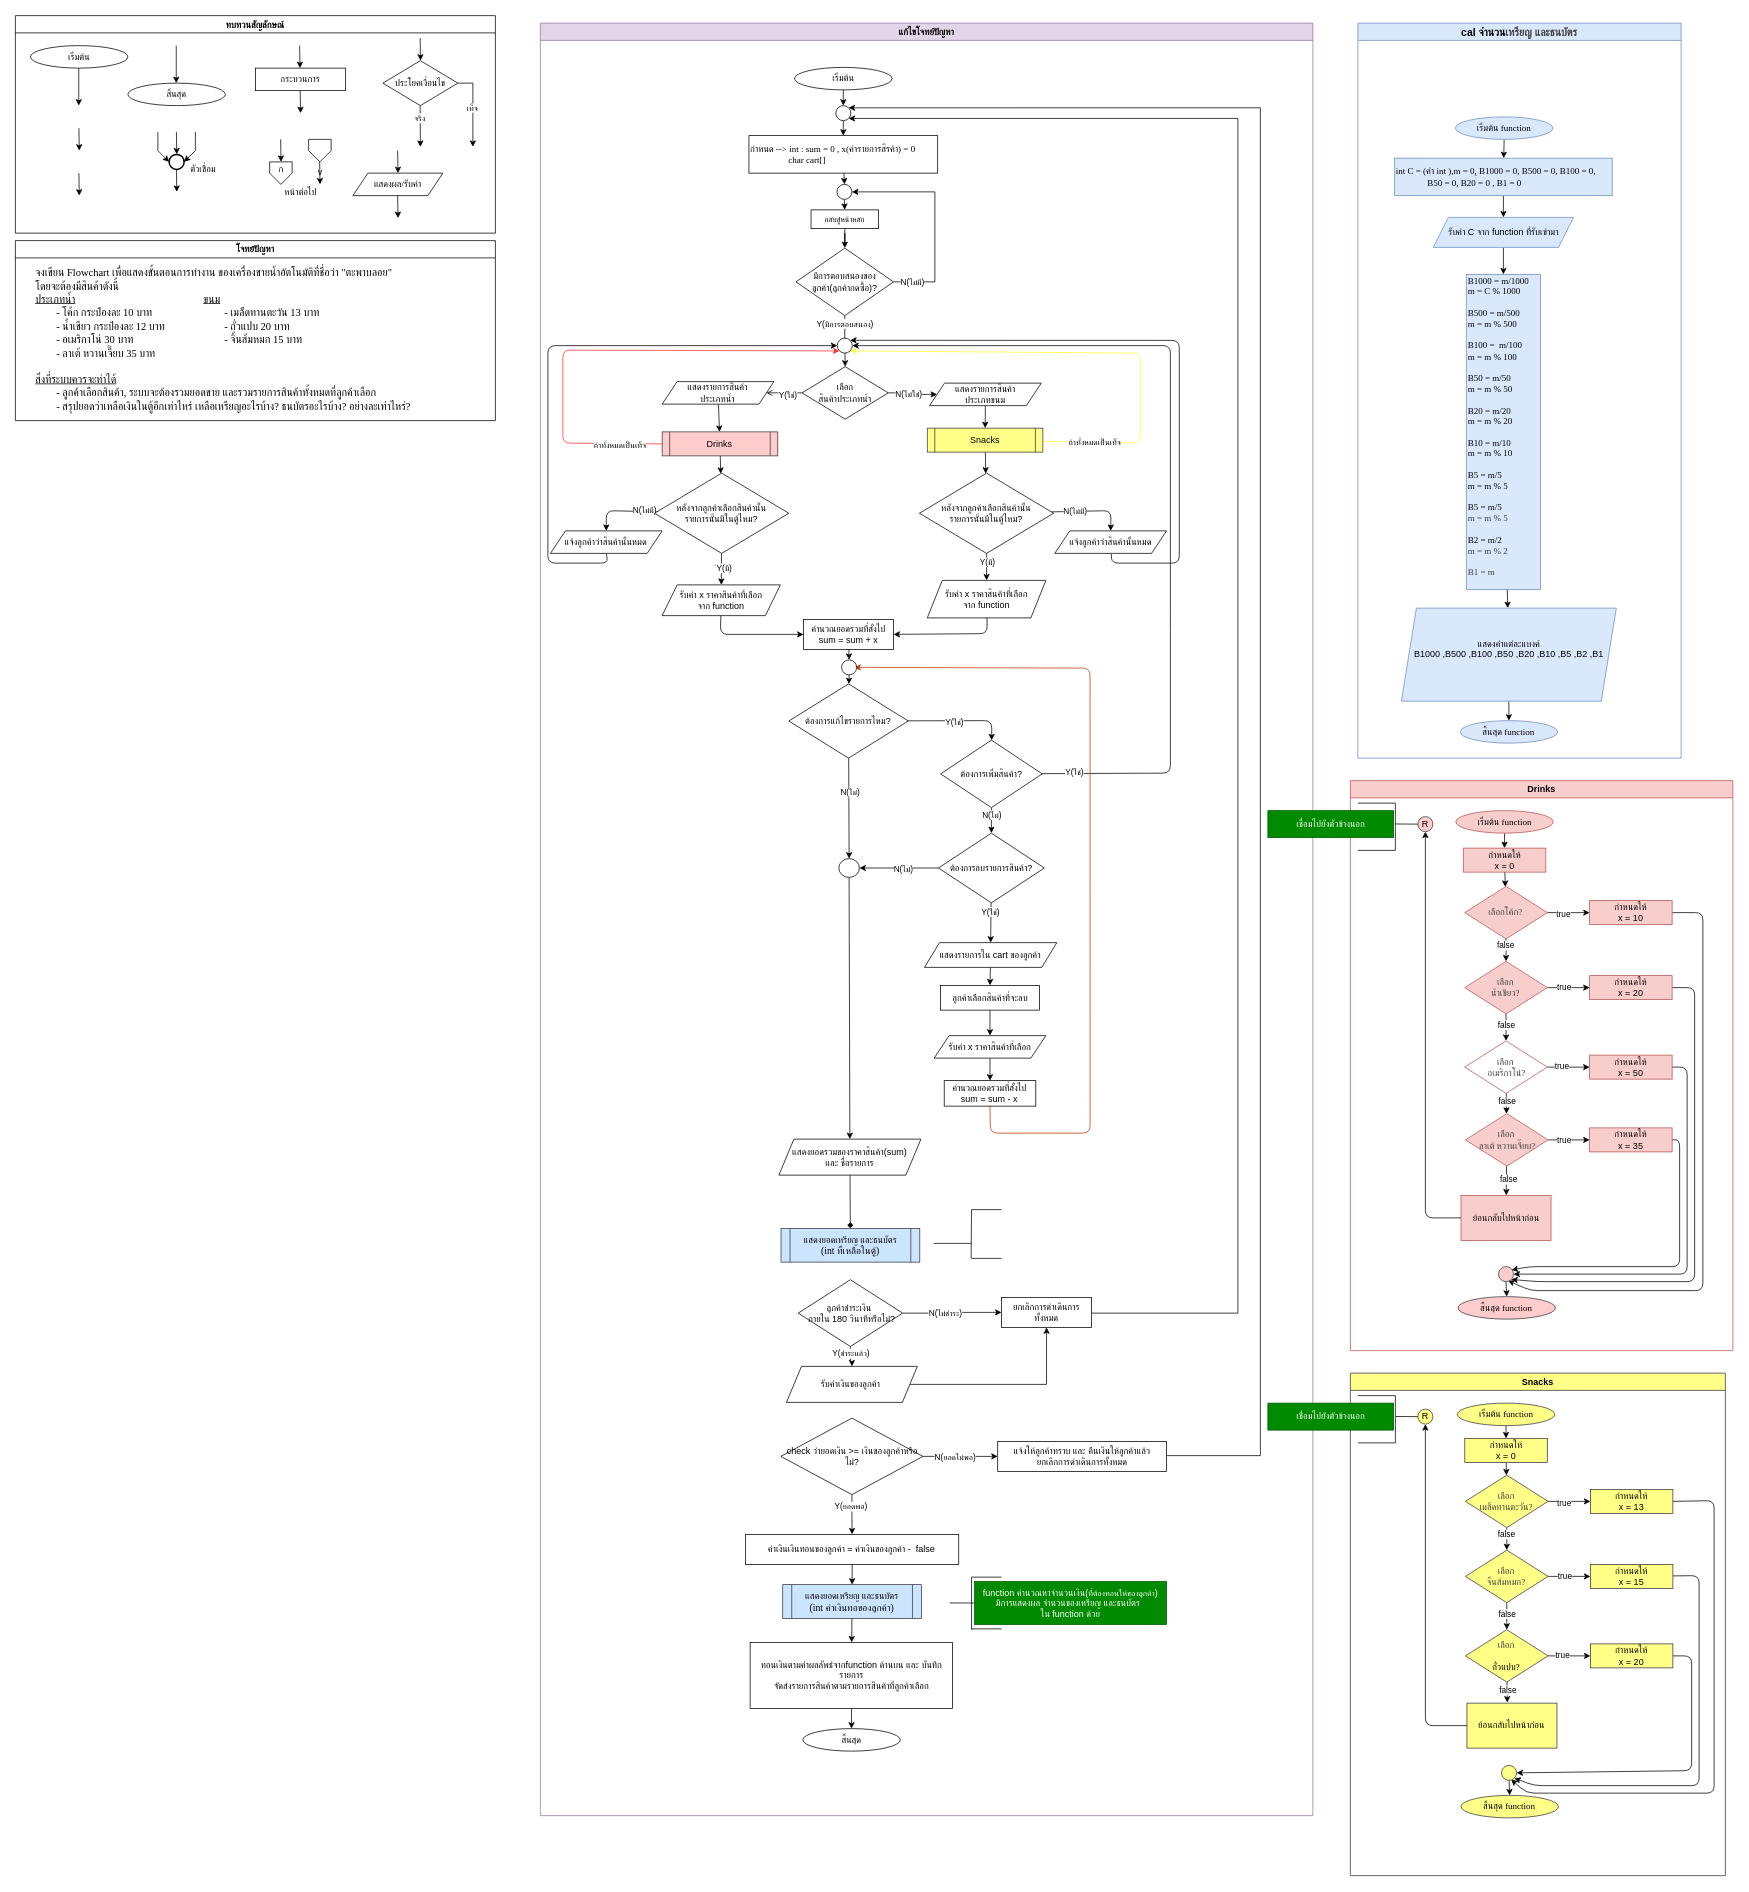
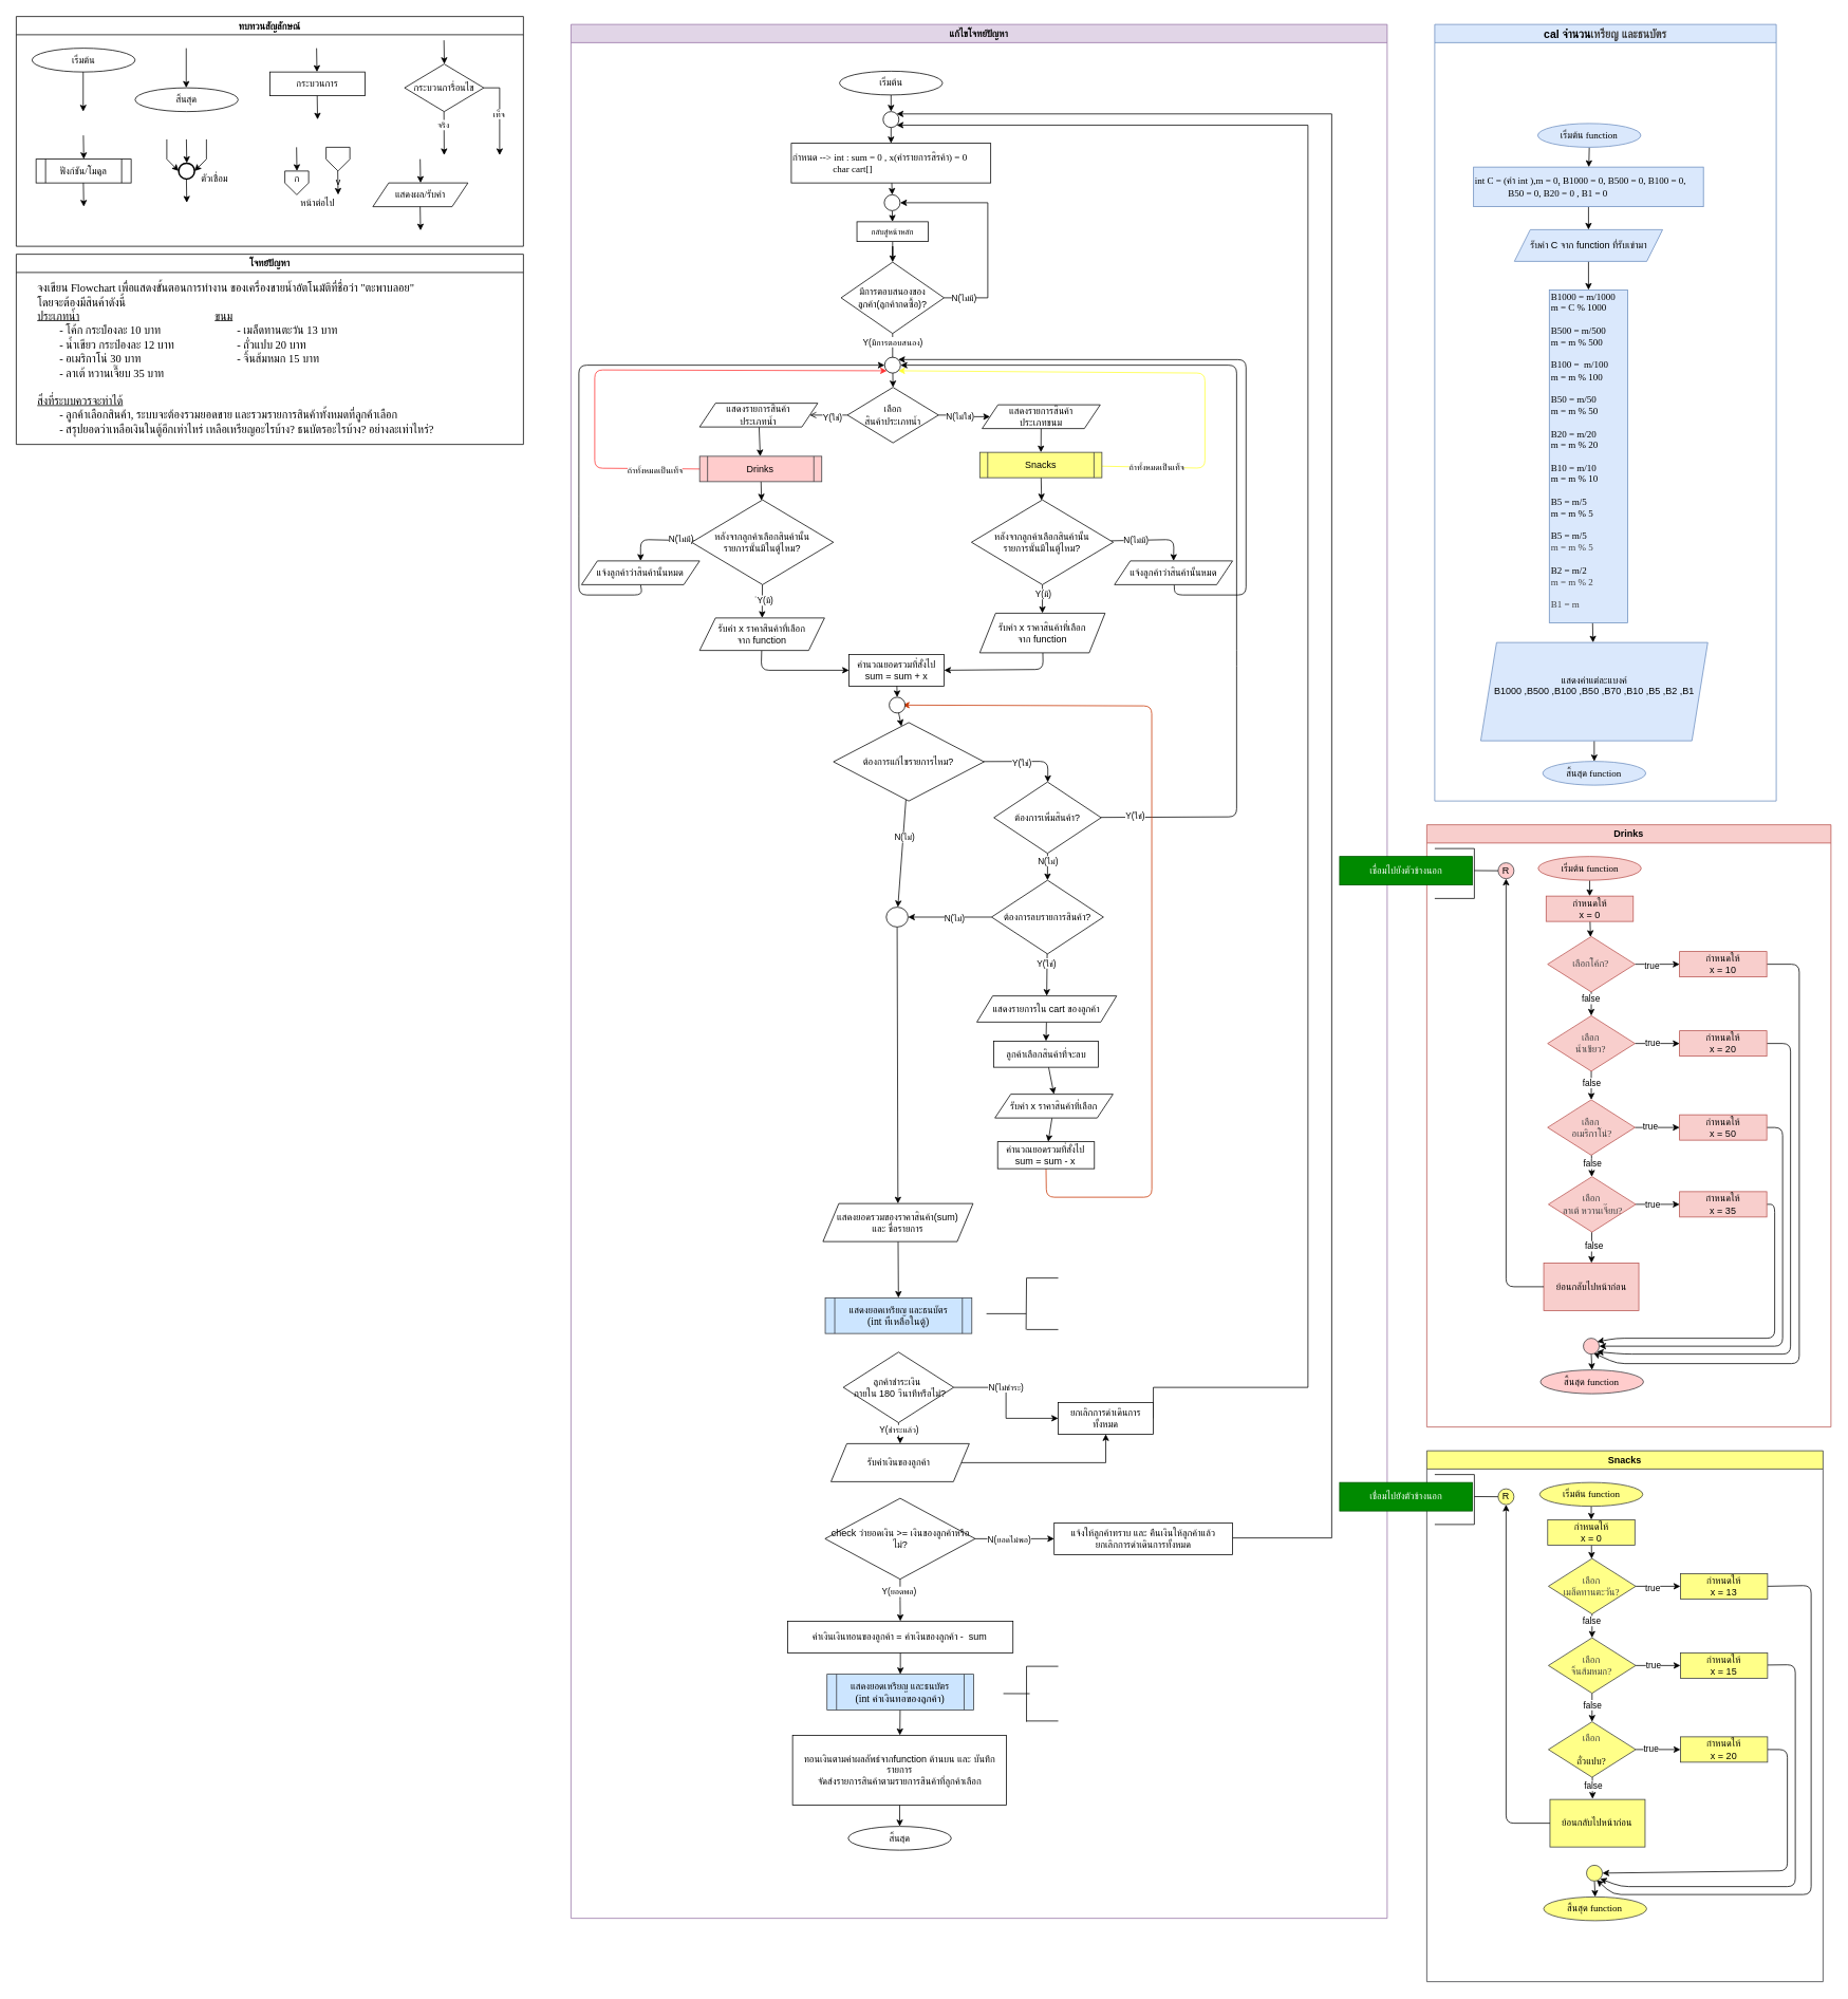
- <mxCell id="10" value="ประโยคเงื่อนไข" style="rhombus;whiteSpace=wrap;html=1;fontFamily=Sarabun;fontSource=https%3A%2F%2Ffonts.googleapis.com%2Fcss%3Ffamily%3DSarabun;" parent="2" vertex="1"><mxGeometry x="490" y="60" width="100" height="60" as="geometry" /></mxCell>
+ <mxCell id="10" value="กระบวนการื่อนไข" style="rhombus;whiteSpace=wrap;html=1;fontFamily=Sarabun;fontSource=https%3A%2F%2Ffonts.googleapis.com%2Fcss%3Ffamily%3DSarabun;" parent="2" vertex="1"><mxGeometry x="490" y="60" width="100" height="60" as="geometry" /></mxCell>
+ <mxCell id="16" value="&lt;font data-font-src=&quot;https://fonts.googleapis.com/css?family=Sarabun&quot; face=&quot;Sarabun&quot;&gt;ฟังก์ชัน/โมดูล&lt;/font&gt;" style="shape=process;whiteSpace=wrap;html=1;backgroundOutline=1;" parent="2" vertex="1"><mxGeometry x="25" y="180" width="120" height="30" as="geometry" /></mxCell>
- <mxCell id="164" value="แสดงค่าแต่ละแบงค์&lt;div&gt;B1000 ,B500 ,B100 ,B50 ,B20 ,B10 ,B5 ,B2 ,B1&lt;br&gt;&lt;div&gt;&lt;br&gt;&lt;/div&gt;&lt;/div&gt;" style="shape=parallelogram;perimeter=parallelogramPerimeter;whiteSpace=wrap;html=1;fixedSize=1;fillColor=#dae8fc;strokeColor=#6c8ebf;" parent="153" vertex="1"><mxGeometry x="58.06" y="780" width="286.5" height="124" as="geometry" /></mxCell>
+ <mxCell id="164" value="แสดงค่าแต่ละแบงค์&lt;div&gt;B1000 ,B500 ,B100 ,B50 ,B70 ,B10 ,B5 ,B2 ,B1&lt;br&gt;&lt;div&gt;&lt;br&gt;&lt;/div&gt;&lt;/div&gt;" style="shape=parallelogram;perimeter=parallelogramPerimeter;whiteSpace=wrap;html=1;fixedSize=1;fillColor=#dae8fc;strokeColor=#6c8ebf;" parent="153" vertex="1"><mxGeometry x="58.06" y="780" width="286.5" height="124" as="geometry" /></mxCell>
- <mxCell id="61" value="ต้องการแก้ไขรายการไหม?" style="rhombus;whiteSpace=wrap;html=1;rounded=0;" parent="34" vertex="1"><mxGeometry x="331.26" y="881" width="159.25" height="99" as="geometry" /></mxCell>
+ <mxCell id="61" value="ต้องการแก้ไขรายการไหม?" style="rhombus;whiteSpace=wrap;html=1;rounded=0;" parent="34" vertex="1"><mxGeometry x="331.26" y="881" width="190" height="99" as="geometry" /></mxCell>
- <mxCell id="118" value="รับค่า x ราคาสินค้าที่เลือก" style="shape=parallelogram;perimeter=parallelogramPerimeter;whiteSpace=wrap;html=1;fixedSize=1;" parent="34" vertex="1"><mxGeometry x="525" y="1350" width="149" height="30" as="geometry" /></mxCell>
+ <mxCell id="118" value="รับค่า x ราคาสินค้าที่เลือก" style="shape=parallelogram;perimeter=parallelogramPerimeter;whiteSpace=wrap;html=1;fixedSize=1;" parent="34" vertex="1"><mxGeometry x="535" y="1350" width="149" height="30" as="geometry" /></mxCell>
- <mxCell id="182" value="&lt;div&gt;&lt;span style=&quot;color: rgb(63, 63, 63); font-family: Sarabun; text-align: left;&quot;&gt;เลือก&lt;/span&gt;&lt;/div&gt;&lt;span style=&quot;color: rgb(63, 63, 63); font-family: Sarabun; text-align: left;&quot;&gt;&amp;nbsp;อเมริกาโน่?&lt;/span&gt;" style="rhombus;whiteSpace=wrap;html=1;fillColor=#ffffff;strokeColor=#b85450;" parent="165" vertex="1"><mxGeometry x="152.44" y="347" width="110.22" height="70" as="geometry" /></mxCell>
+ <mxCell id="182" value="&lt;div&gt;&lt;span style=&quot;color: rgb(63, 63, 63); font-family: Sarabun; text-align: left;&quot;&gt;เลือก&lt;/span&gt;&lt;/div&gt;&lt;span style=&quot;color: rgb(63, 63, 63); font-family: Sarabun; text-align: left;&quot;&gt;&amp;nbsp;อเมริกาโน่?&lt;/span&gt;" style="rhombus;whiteSpace=wrap;html=1;fillColor=#f8cecc;strokeColor=#b85450;" parent="165" vertex="1"><mxGeometry x="152.44" y="347" width="110.22" height="70" as="geometry" /></mxCell>
- <mxCell id="62" value="" style="edgeStyle=none;html=1;endArrow=diamond;" parent="34" source="63" target="64" edge="1"><mxGeometry relative="1" as="geometry" /></mxCell>
+ <mxCell id="62" value="" style="edgeStyle=none;html=1;" parent="34" source="63" target="64" edge="1"><mxGeometry relative="1" as="geometry" /></mxCell>
- <mxCell id="82" value="ยกเลิกการดำเดินการทั้งหมด" style="rounded=0;whiteSpace=wrap;html=1;" parent="34" vertex="1"><mxGeometry x="614.89" y="1699" width="120" height="40" as="geometry" /></mxCell>
+ <mxCell id="82" value="ยกเลิกการดำเดินการทั้งหมด" style="rounded=0;whiteSpace=wrap;html=1;" parent="34" vertex="1"><mxGeometry x="614.89" y="1739" width="120" height="40" as="geometry" /></mxCell>
- <mxCell id="88" value="ค่าเงินเงินทอนของลูกค้า =&amp;nbsp;&lt;span style=&quot;color: rgb(0, 0, 0);&quot;&gt;ค่าเงินของลูกค้า -&amp;nbsp; false&lt;/span&gt;" style="rounded=0;whiteSpace=wrap;html=1;" parent="34" vertex="1"><mxGeometry x="273.46" y="2015" width="284.36" height="40" as="geometry" /></mxCell>
+ <mxCell id="88" value="ค่าเงินเงินทอนของลูกค้า =&amp;nbsp;&lt;span style=&quot;color: rgb(0, 0, 0);&quot;&gt;ค่าเงินของลูกค้า -&amp;nbsp; sum&lt;/span&gt;" style="rounded=0;whiteSpace=wrap;html=1;" parent="34" vertex="1"><mxGeometry x="273.46" y="2015" width="284.36" height="40" as="geometry" /></mxCell>
- <mxCell id="91" value="&lt;font&gt;&lt;font style=&quot;color: rgb(255, 255, 255);&quot;&gt;function คำนวณหาจำนวนเงิน&lt;/font&gt;&lt;font&gt;&lt;font&gt;&lt;font style=&quot;color: rgb(255, 255, 255);&quot;&gt;(&lt;/font&gt;&lt;span style=&quot;font-family: Sarabun; text-align: left; text-wrap-mode: nowrap; color: rgb(255, 255, 255);&quot;&gt;&lt;font style=&quot;font-size: 11px; color: rgb(255, 255, 255);&quot;&gt;ที่ต้องทอนให้ของลูกค้า&lt;/font&gt;&lt;/span&gt;&lt;font style=&quot;color: rgb(255, 255, 255);&quot;&gt;)&lt;/font&gt;&lt;/font&gt;&lt;/font&gt;&lt;/font&gt;&lt;div&gt;&lt;font style=&quot;color: rgb(255, 255, 255);&quot;&gt;มีการแสดงผล จำนวนของเหรียญ และธนบัตร&amp;nbsp;&lt;span style=&quot;background-color: transparent;&quot;&gt;&amp;nbsp;&lt;/span&gt;&lt;/font&gt;&lt;/div&gt;&lt;div&gt;&lt;span style=&quot;background-color: transparent;&quot;&gt;&lt;font style=&quot;color: rgb(255, 255, 255);&quot;&gt;ใน function ด้วย&lt;/font&gt;&lt;/span&gt;&lt;/div&gt;" style="text;html=1;align=center;verticalAlign=middle;whiteSpace=wrap;rounded=0;fillColor=#008a00;fontColor=#ffffff;strokeColor=#005700;" parent="34" vertex="1"><mxGeometry x="578.89" y="2077.75" width="256" height="57.5" as="geometry" /></mxCell>
